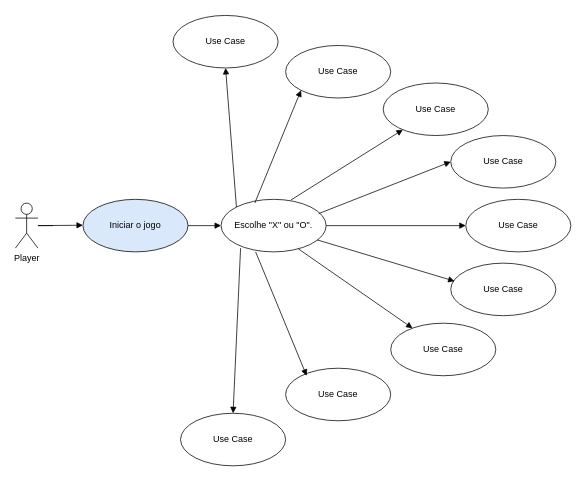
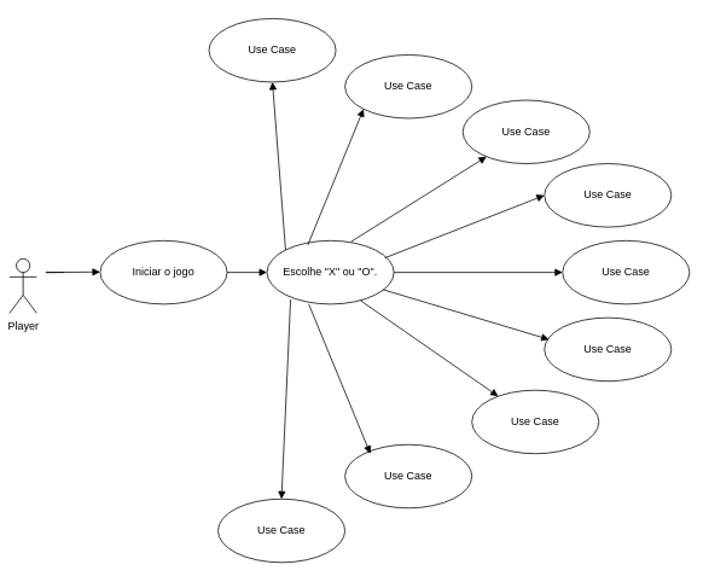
- <mxCell id="2" value="Player" style="shape=umlActor;verticalLabelPosition=bottom;verticalAlign=top;html=1;" vertex="1" parent="1"><mxGeometry x="20" y="270" width="30" height="60" as="geometry" /></mxCell>
+ <mxCell id="2" value="Player" style="shape=umlActor;verticalLabelPosition=bottom;verticalAlign=top;html=1;" vertex="1" parent="1"><mxGeometry x="10" y="285" width="30" height="60" as="geometry" /></mxCell>
- <mxCell id="4" value="Iniciar o jogo" style="ellipse;whiteSpace=wrap;html=1;fillColor=#dae8fc;" vertex="1" parent="1"><mxGeometry x="110" y="265" width="140" height="70" as="geometry" /></mxCell>
+ <mxCell id="4" value="Iniciar o jogo" style="ellipse;whiteSpace=wrap;html=1;" vertex="1" parent="1"><mxGeometry x="110" y="265" width="140" height="70" as="geometry" /></mxCell>
